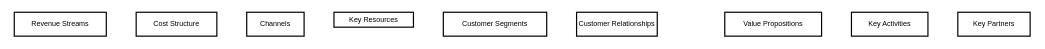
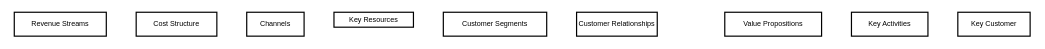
- <mxCell id="10" value="Key Partners" style="whiteSpace=wrap;strokeWidth=2;" vertex="1" parent="1"><mxGeometry x="1599" y="20" width="121" height="40" as="geometry" /></mxCell>
+ <mxCell id="10" value="Key Customer" style="whiteSpace=wrap;strokeWidth=2;" vertex="1" parent="1"><mxGeometry x="1599" y="20" width="121" height="40" as="geometry" /></mxCell>
